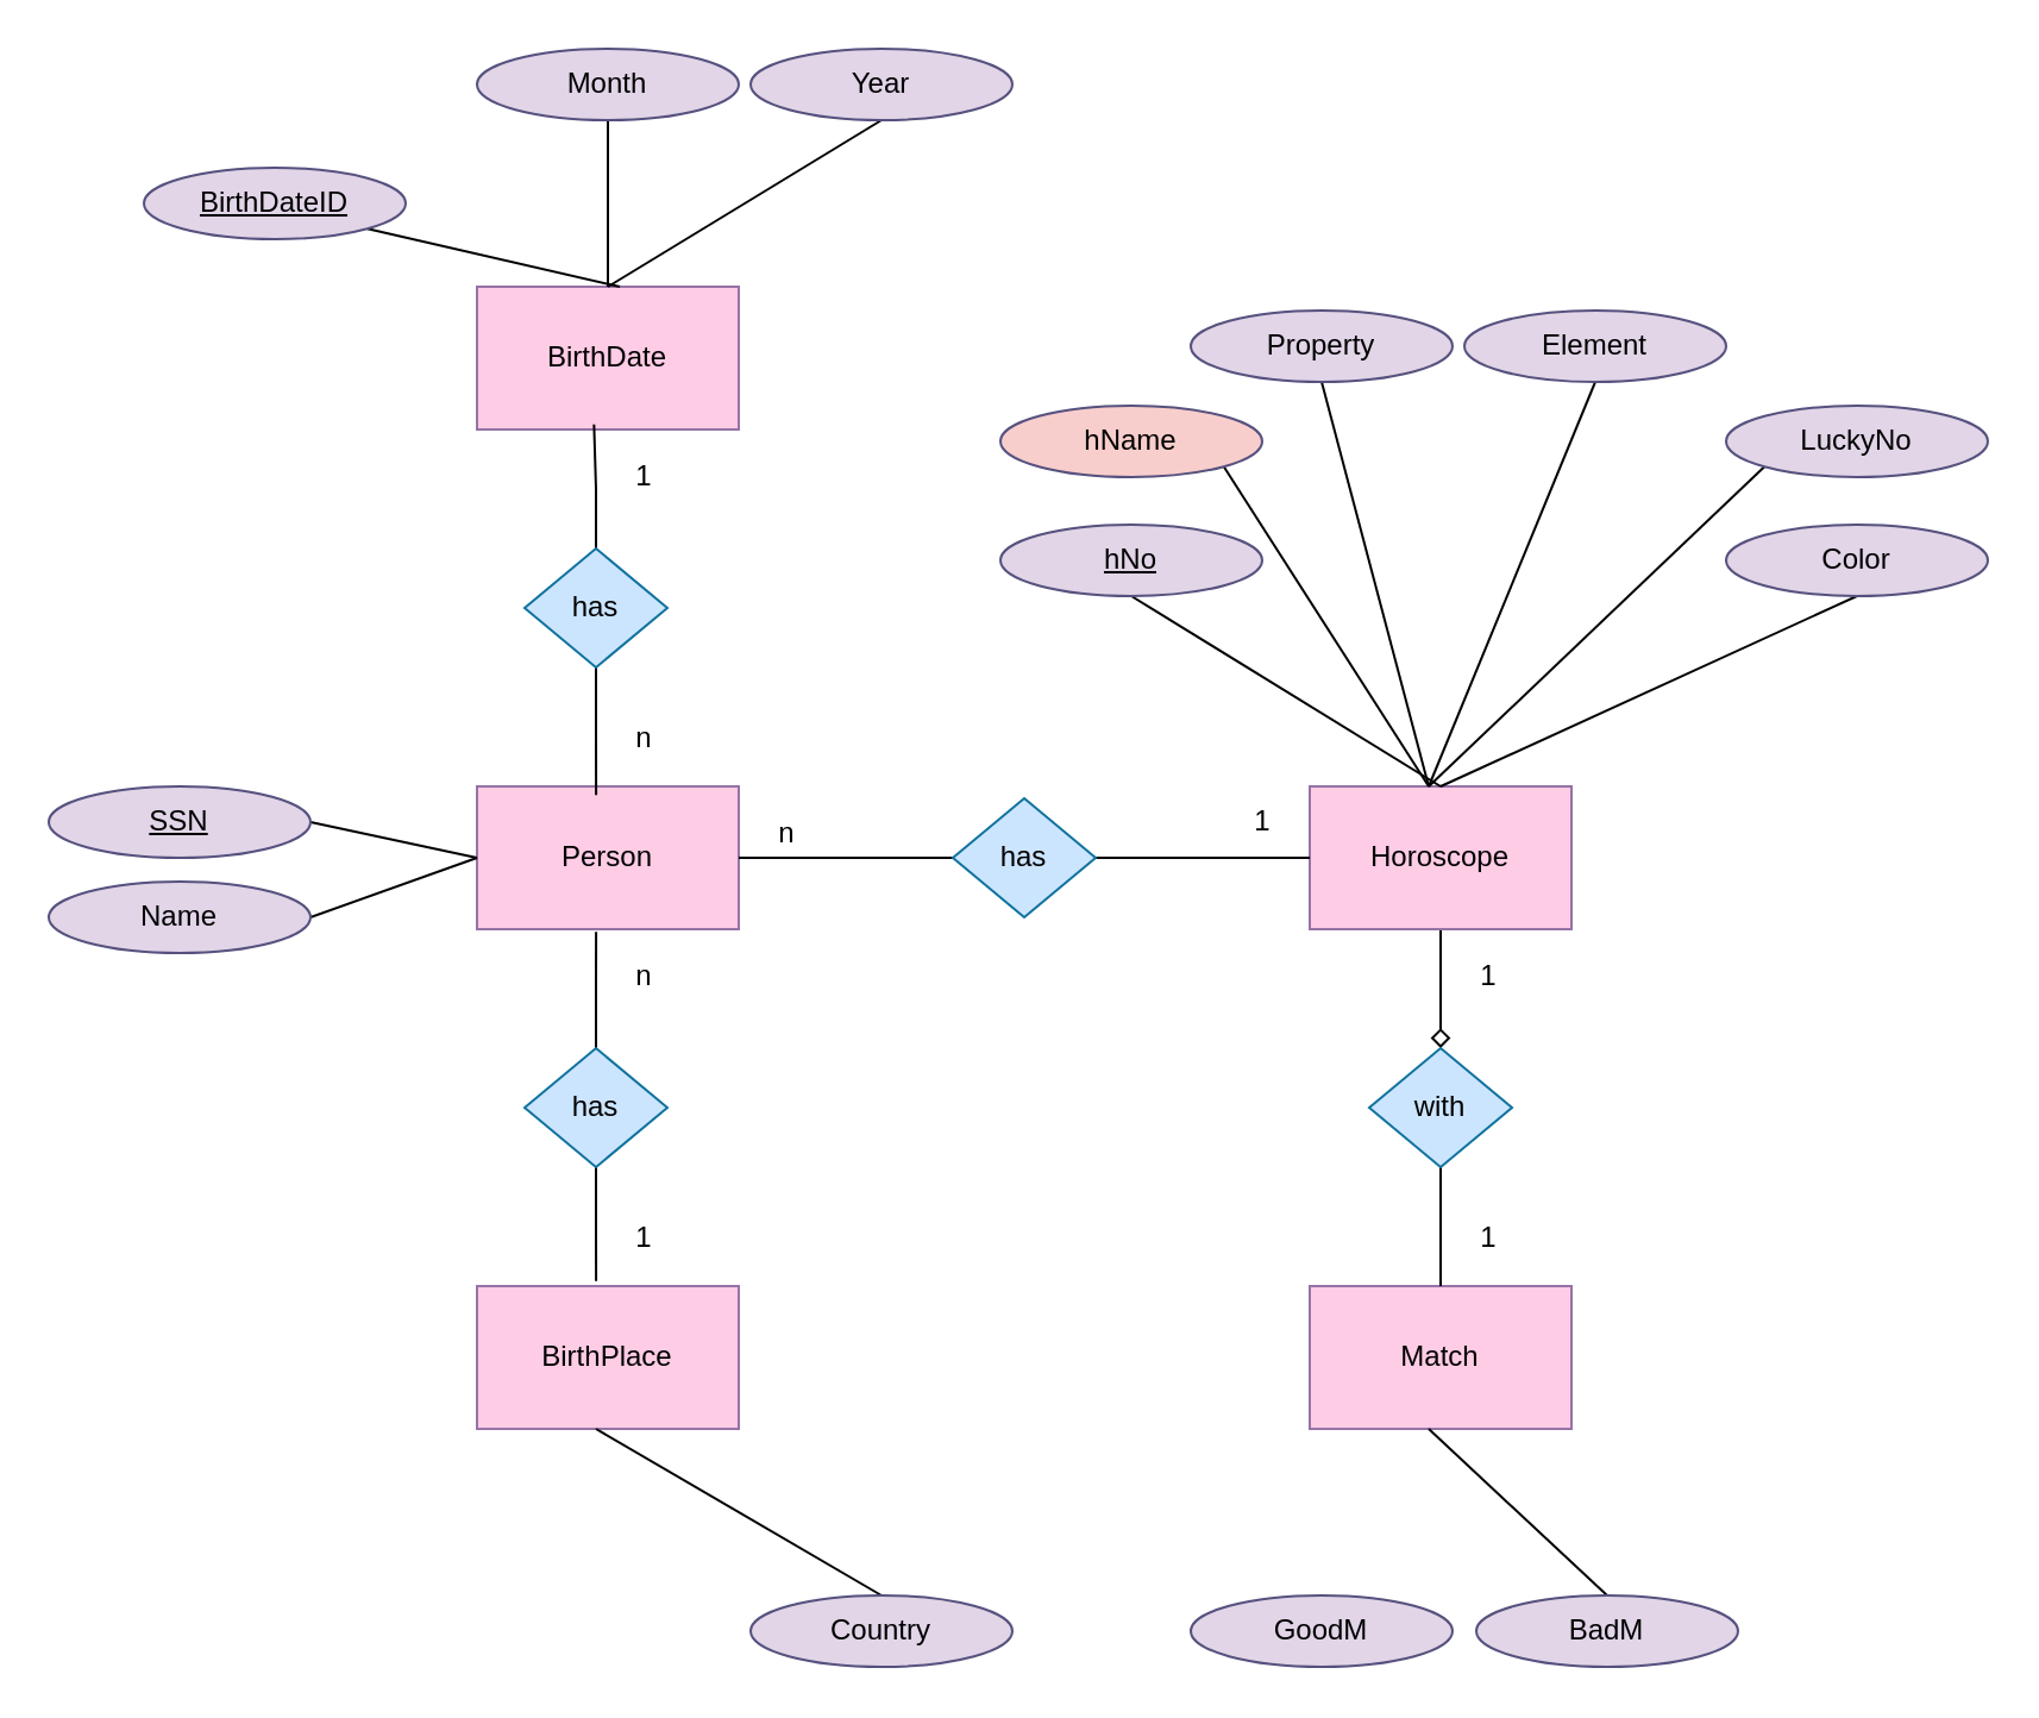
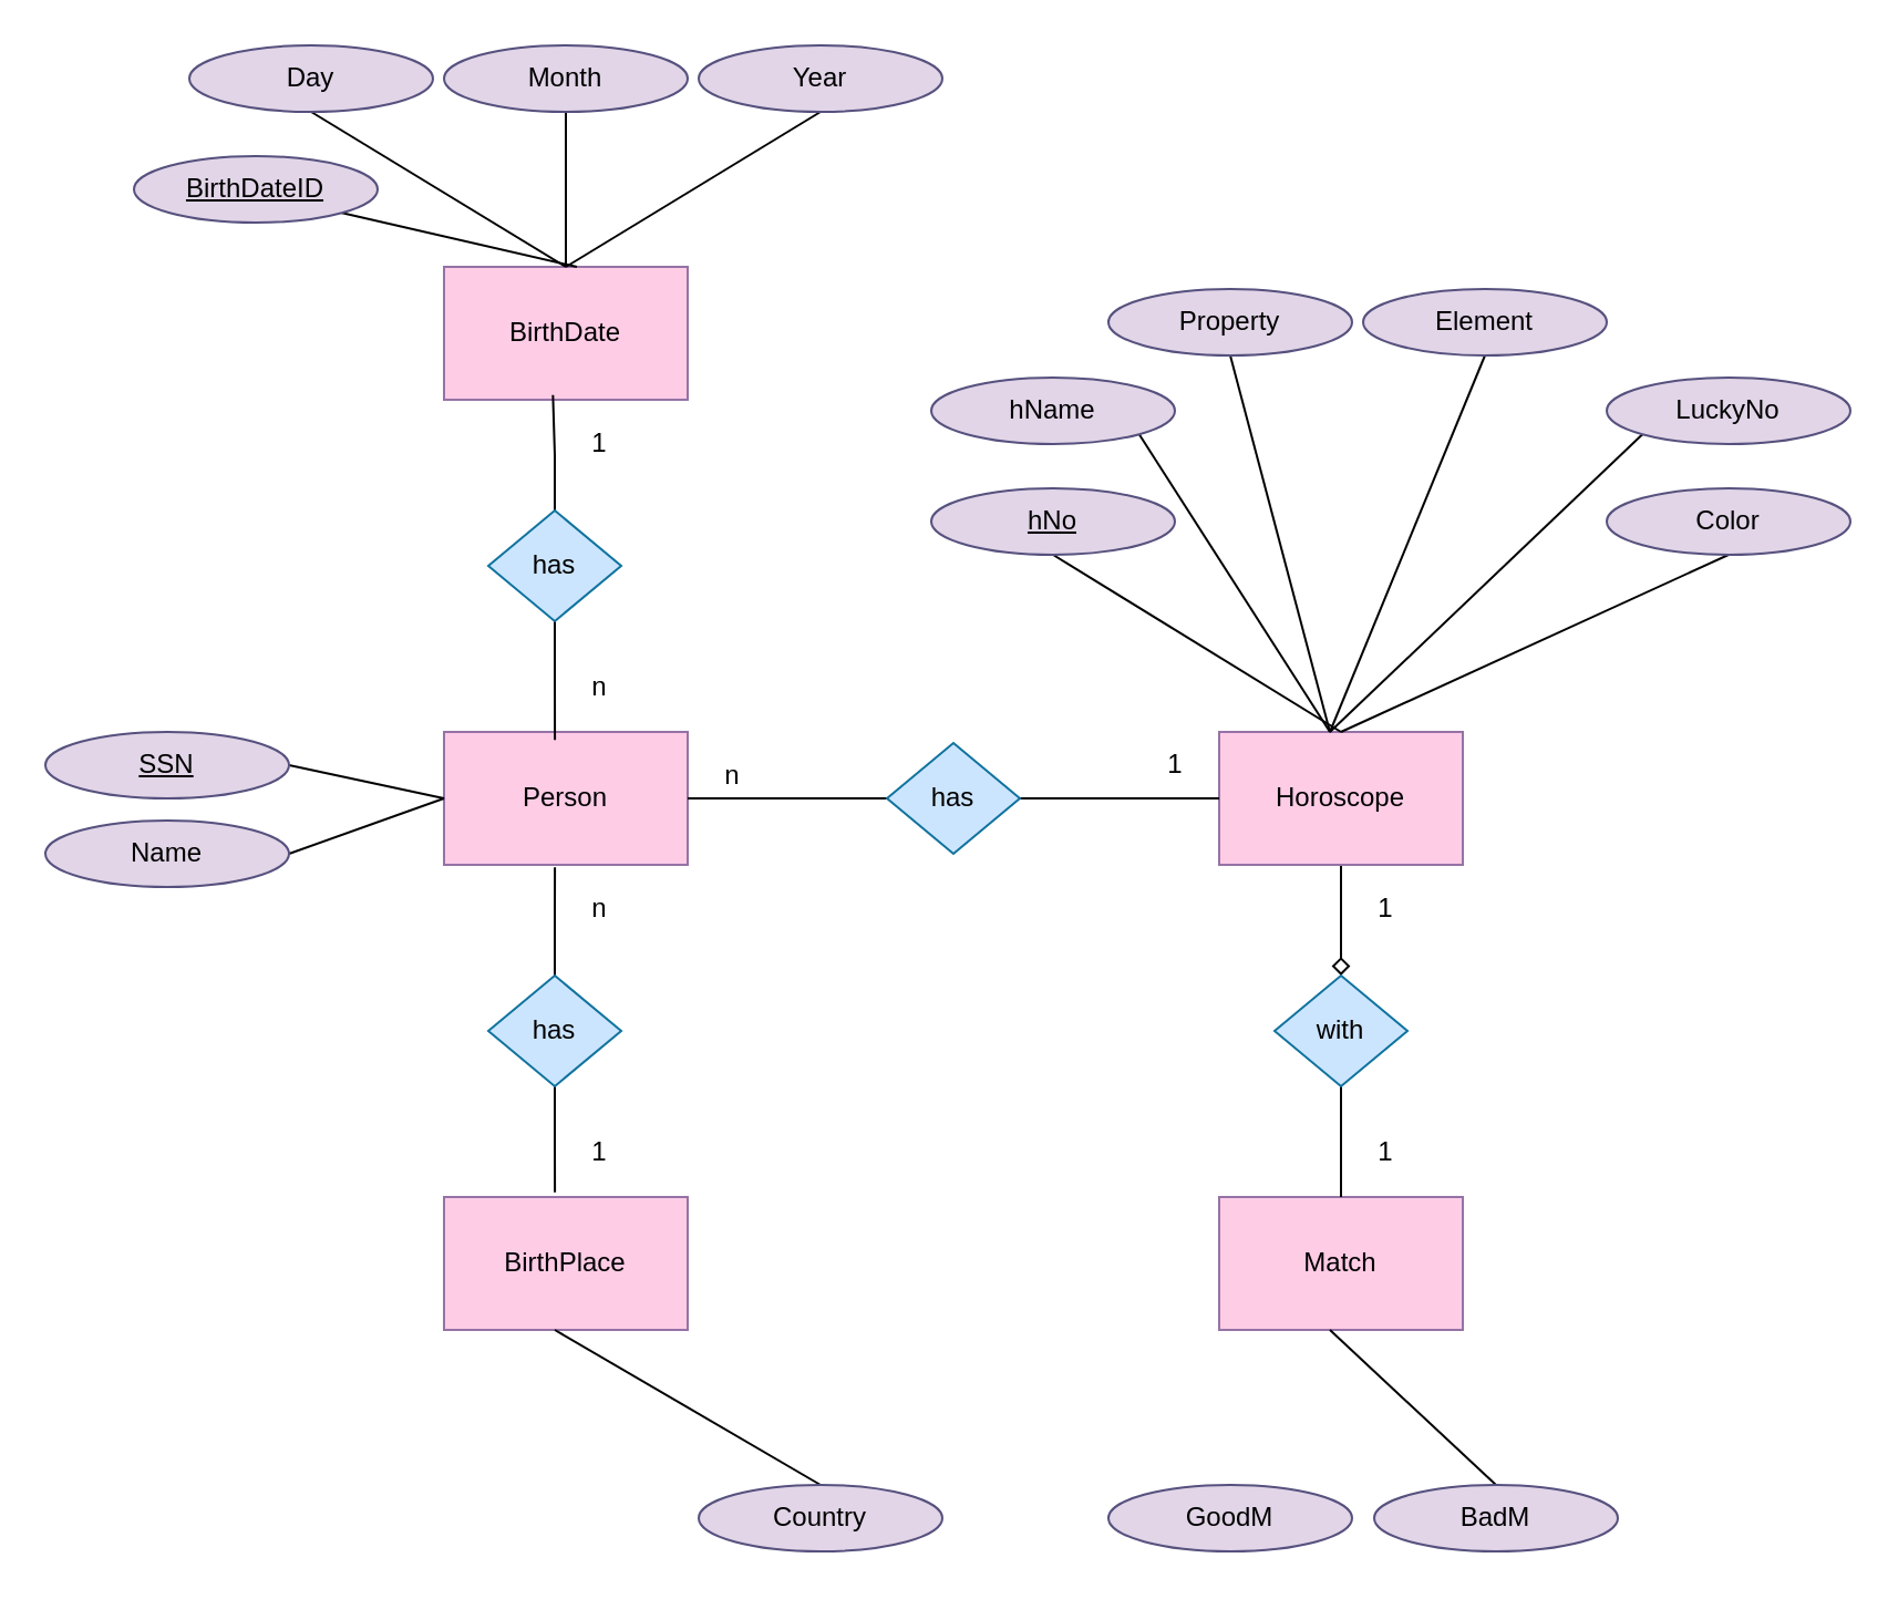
+ <mxCell id="20" value="Day" style="ellipse;whiteSpace=wrap;html=1;fillColor=#E1D5E7;strokeColor=#56517e;" parent="1" vertex="1"><mxGeometry x="85" y="20" width="110" height="30" as="geometry" /></mxCell>
+ <mxCell id="19" style="rounded=0;orthogonalLoop=1;jettySize=auto;html=1;exitX=0.5;exitY=1;exitDx=0;exitDy=0;entryX=0.5;entryY=0;entryDx=0;entryDy=0;endArrow=none;endFill=0;" parent="1" source="20" target="3" edge="1"><mxGeometry relative="1" as="geometry" /></mxCell>
- <mxCell id="30" value="hName" style="ellipse;whiteSpace=wrap;html=1;fillColor=#f8cecc;strokeColor=#56517e;" parent="1" vertex="1"><mxGeometry x="420" y="170" width="110" height="30" as="geometry" /></mxCell>
+ <mxCell id="30" value="hName" style="ellipse;whiteSpace=wrap;html=1;fillColor=#E1D5E7;strokeColor=#56517e;" parent="1" vertex="1"><mxGeometry x="420" y="170" width="110" height="30" as="geometry" /></mxCell>
